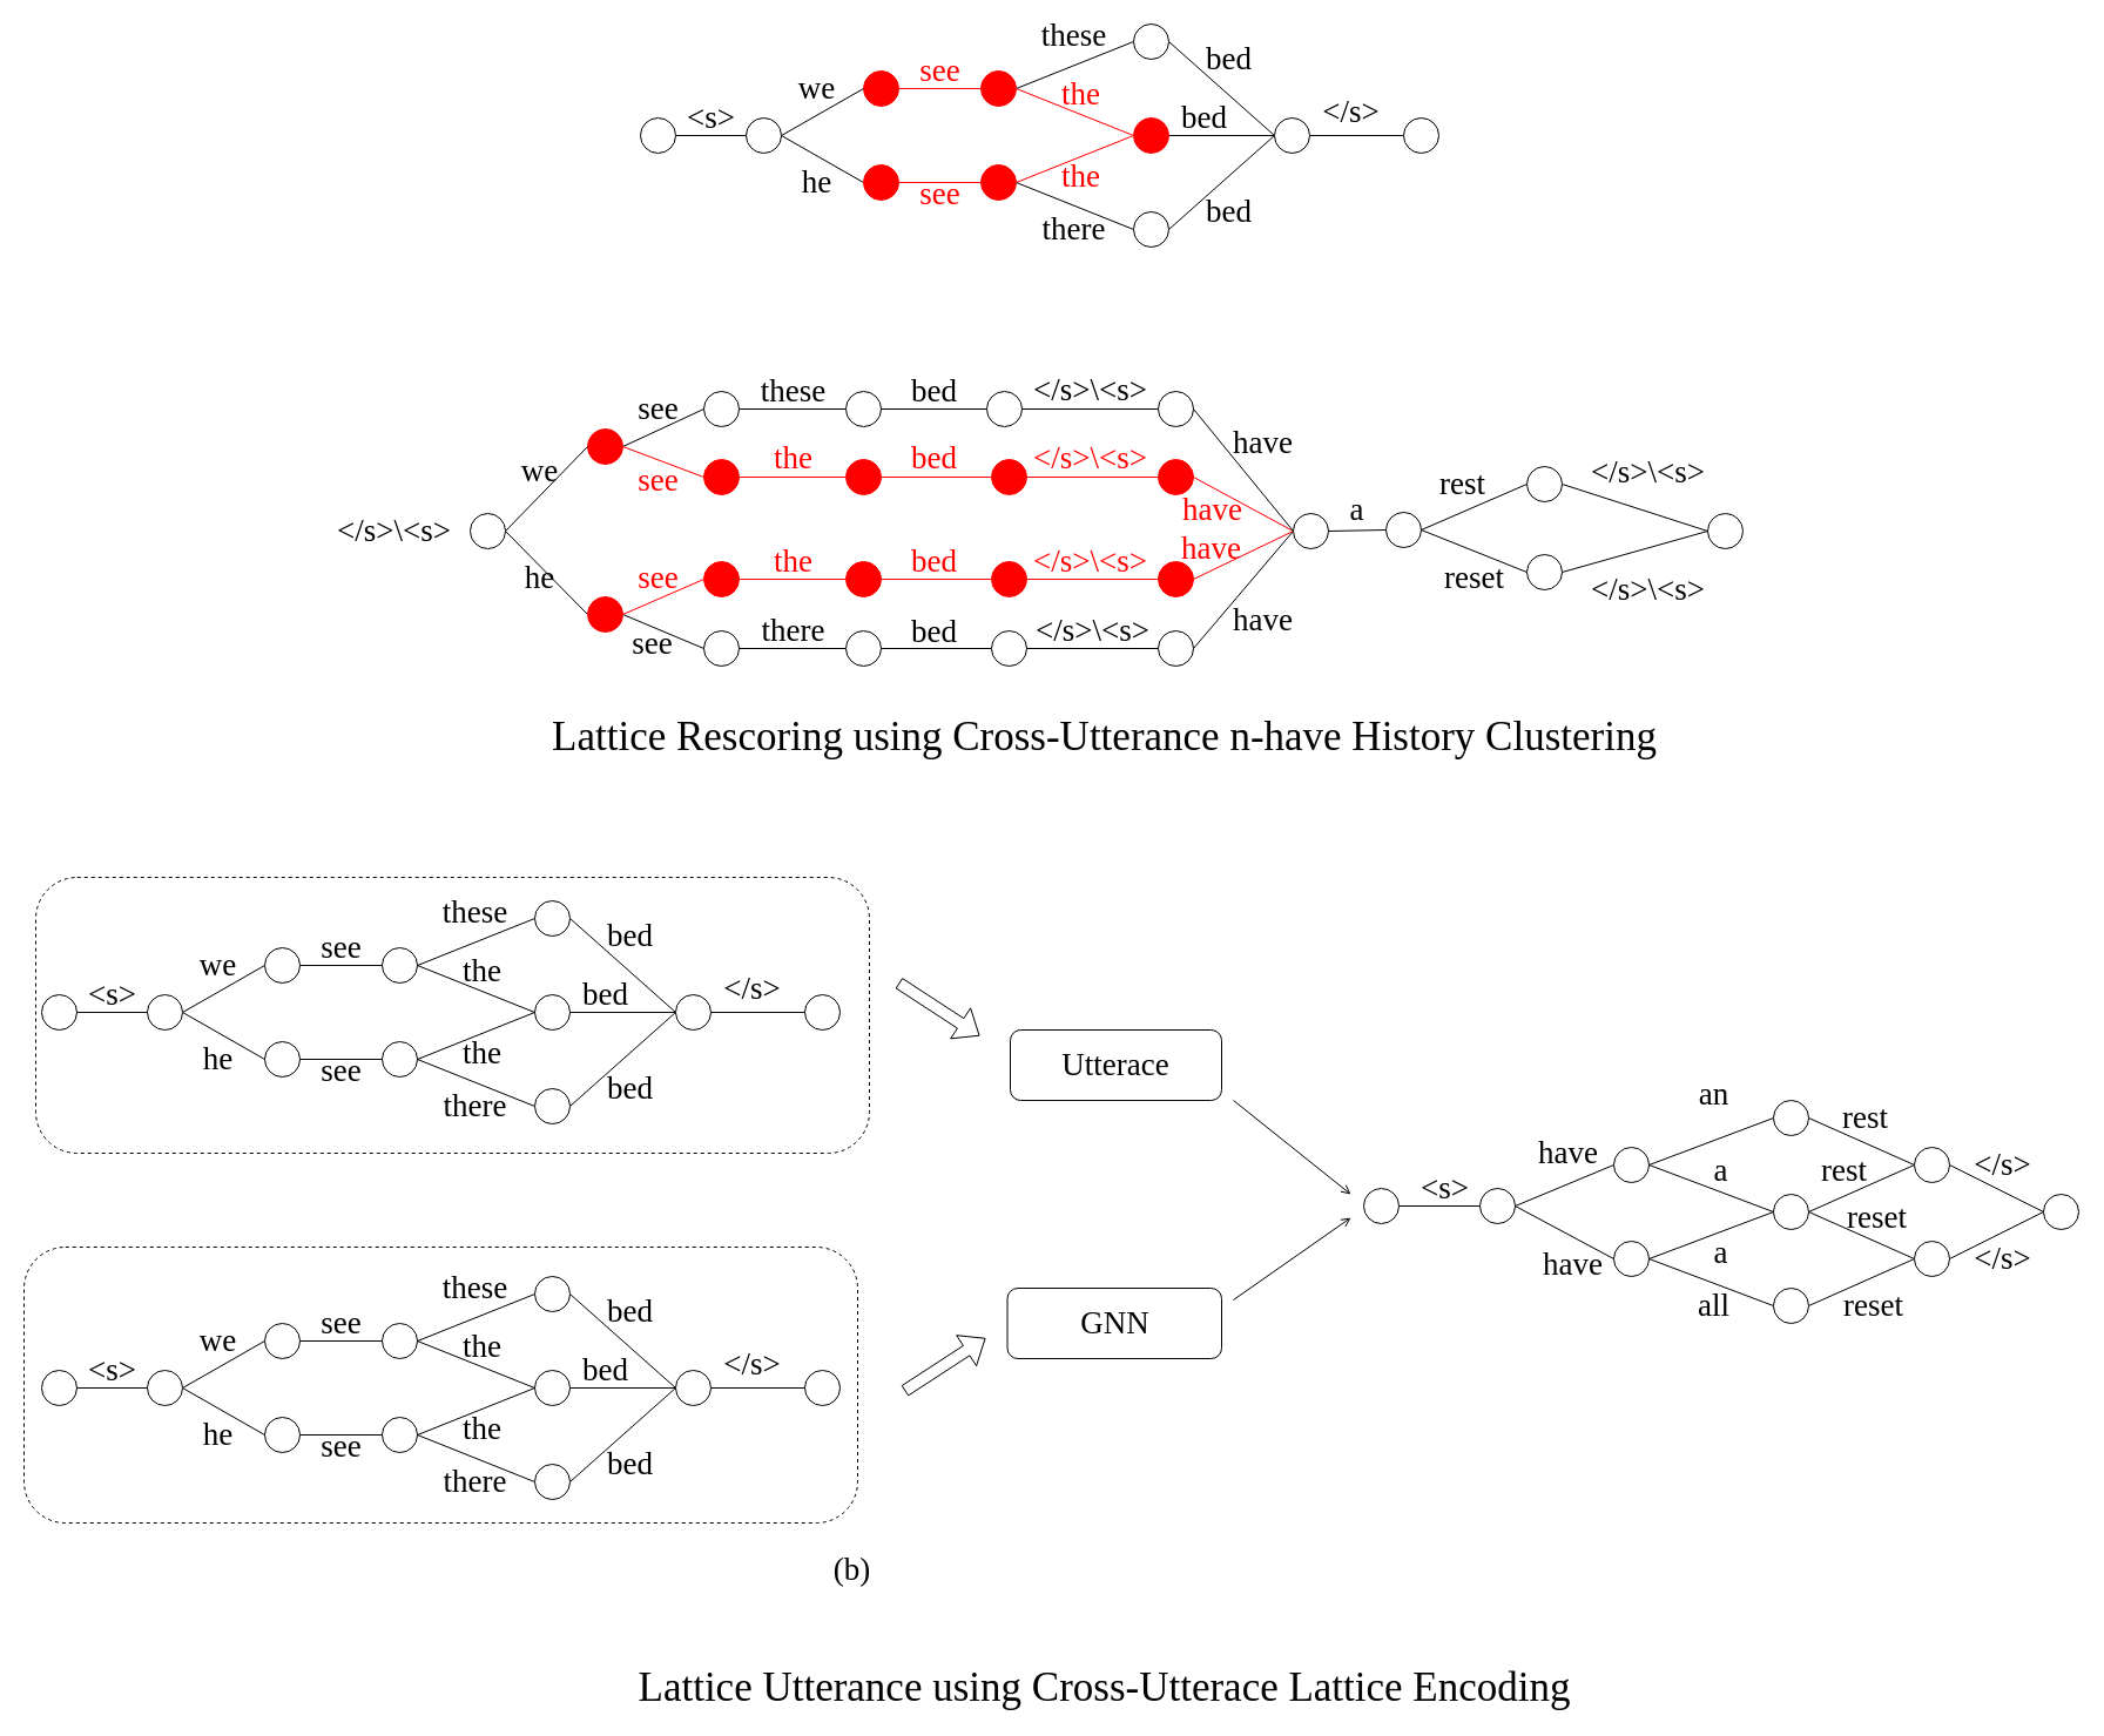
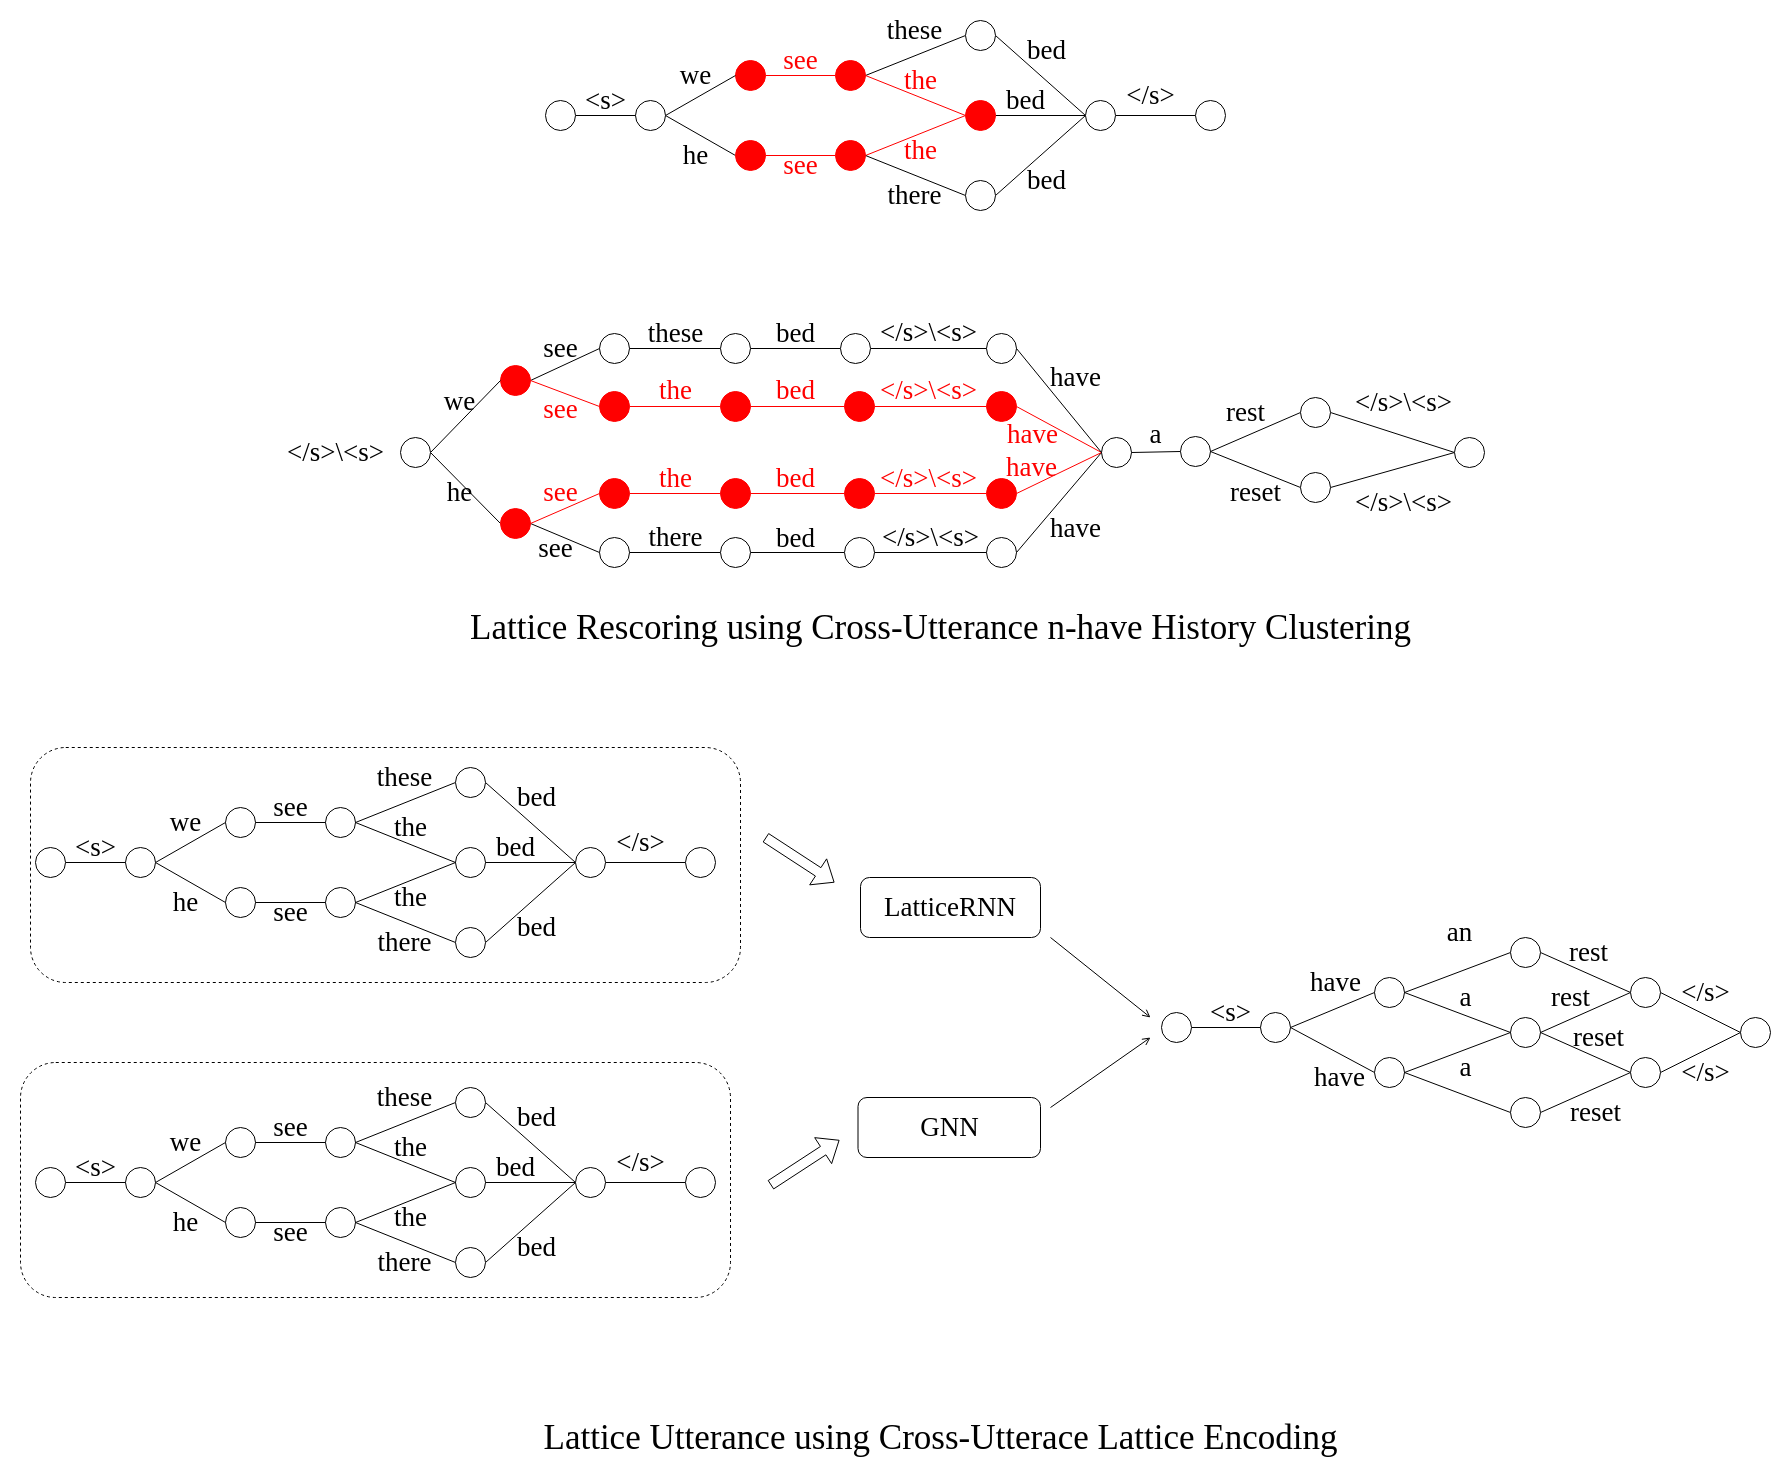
- <mxCell id="202" value="Utterace" style="rounded=1;whiteSpace=wrap;html=1;fontFamily=Georgia;fontSize=27;fontColor=#000000;strokeColor=#000000;fillColor=none;" parent="1" vertex="1"><mxGeometry x="860" y="877" width="180" height="60" as="geometry" /></mxCell>
+ <mxCell id="202" value="LatticeRNN" style="rounded=1;whiteSpace=wrap;html=1;fontFamily=Georgia;fontSize=27;fontColor=#000000;strokeColor=#000000;fillColor=none;" parent="1" vertex="1"><mxGeometry x="860" y="877" width="180" height="60" as="geometry" /></mxCell>
- <mxCell id="149" value="&lt;font face=&quot;Georgia&quot;&gt;&lt;span style=&quot;font-size: 27px&quot;&gt;all&lt;/span&gt;&lt;/font&gt;" style="text;html=1;align=center;verticalAlign=middle;resizable=0;points=[];autosize=1;strokeColor=none;fillColor=none;" parent="1" vertex="1"><mxGeometry x="1439" y="1102" width="40" height="20" as="geometry" /></mxCell>
- <mxCell id="203" value="(b)" style="text;html=1;align=center;verticalAlign=middle;resizable=0;points=[];autosize=1;strokeColor=none;fillColor=none;fontSize=27;fontFamily=Georgia;fontColor=#000000;" parent="1" vertex="1"><mxGeometry x="700" y="1317" width="50" height="40" as="geometry" /></mxCell>
